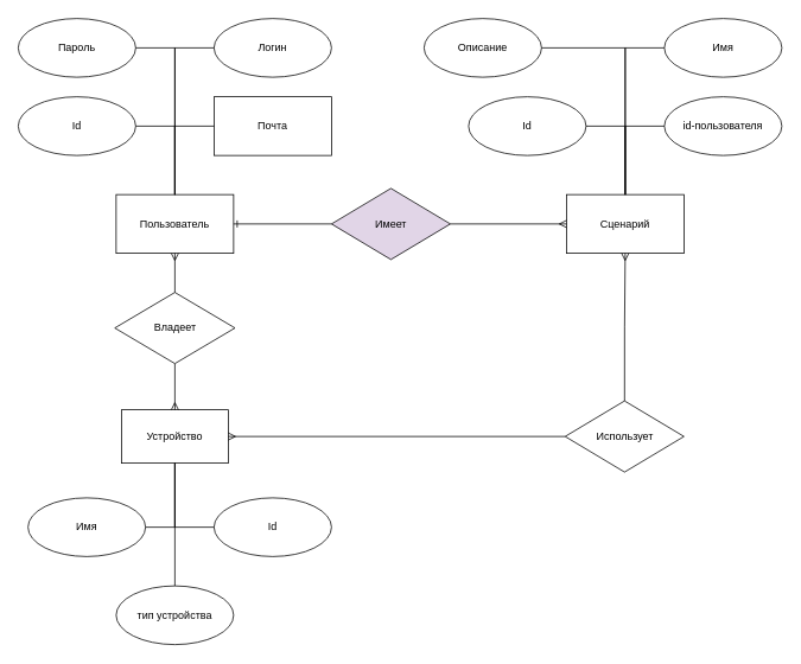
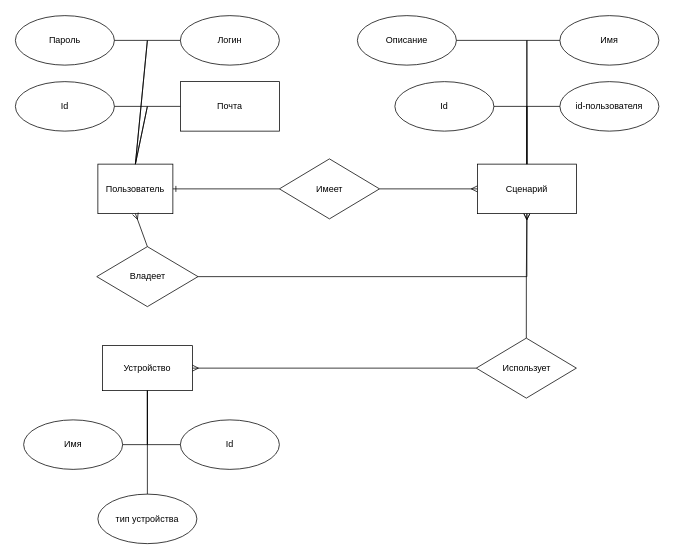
- <mxCell id="2" value="Пользователь" style="rounded=0;whiteSpace=wrap;html=1;" vertex="1" parent="1"><mxGeometry x="130" y="218" width="132" height="66" as="geometry" /></mxCell>
+ <mxCell id="2" value="Пользователь" style="rounded=0;whiteSpace=wrap;html=1;" vertex="1" parent="1"><mxGeometry x="130" y="218" width="100" height="66" as="geometry" /></mxCell>
- <mxCell id="30" value="Имеет" style="rhombus;whiteSpace=wrap;html=1;fillColor=#e1d5e7;" vertex="1" parent="1"><mxGeometry x="372" y="211" width="133.5" height="80" as="geometry" /></mxCell>
+ <mxCell id="30" value="Имеет" style="rhombus;whiteSpace=wrap;html=1;" vertex="1" parent="1"><mxGeometry x="372" y="211" width="133.5" height="80" as="geometry" /></mxCell>
- <mxCell id="16" value="" style="edgeStyle=orthogonalEdgeStyle;rounded=0;orthogonalLoop=1;jettySize=auto;html=1;endArrow=ERmany;endFill=0;startArrow=none;startFill=0;" edge="1" parent="1" source="17" target="11"><mxGeometry relative="1" as="geometry" /></mxCell>
+ <mxCell id="16" value="" style="edgeStyle=orthogonalEdgeStyle;rounded=0;orthogonalLoop=1;jettySize=auto;html=1;endArrow=ERmany;endFill=0;startArrow=none;startFill=0;" edge="1" parent="1" source="17" target="19"><mxGeometry relative="1" as="geometry" /></mxCell>
